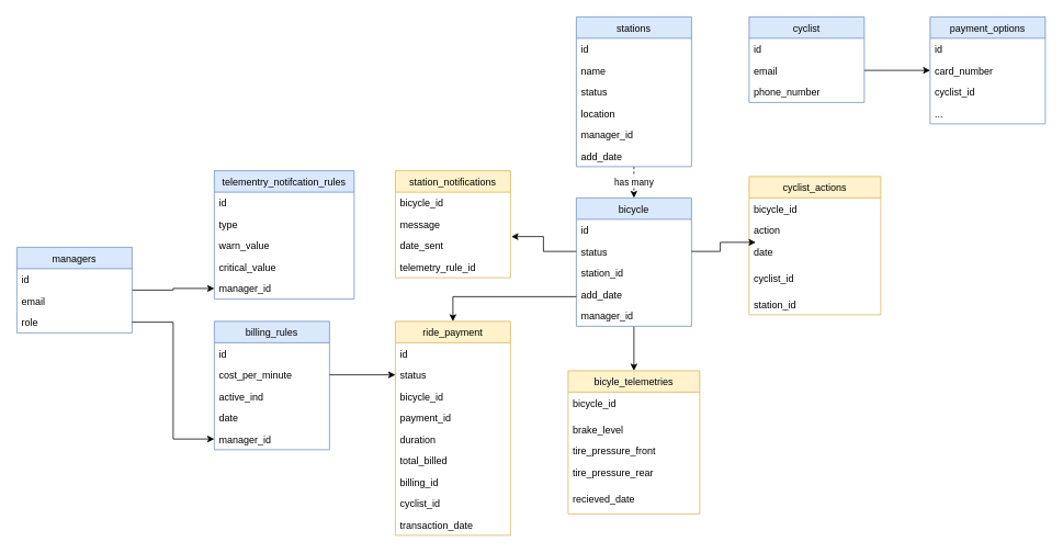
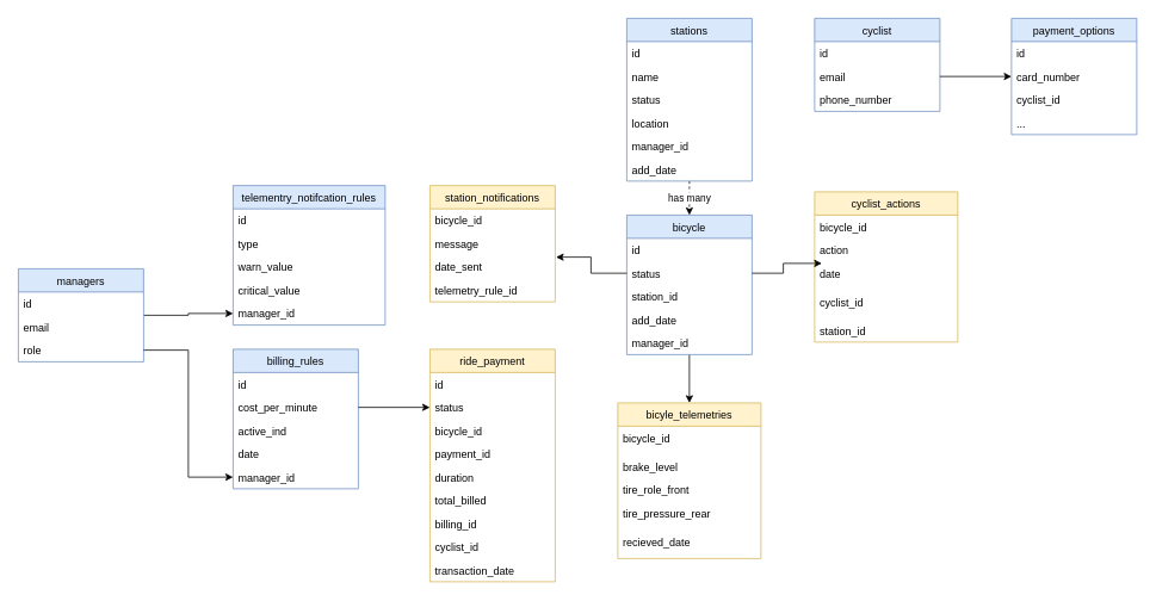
- <mxCell id="73" style="edgeStyle=orthogonalEdgeStyle;rounded=0;orthogonalLoop=1;jettySize=auto;html=1;" edge="1" parent="1" source="20" target="49"><mxGeometry relative="1" as="geometry"><Array as="points"><mxPoint x="770" y="360" /><mxPoint x="550" y="360" /></Array></mxGeometry></mxCell>
- <mxCell id="40" value="tire_pressure_front" style="text;strokeColor=none;fillColor=none;align=left;verticalAlign=top;spacingLeft=4;spacingRight=4;overflow=hidden;rotatable=0;points=[[0,0.5],[1,0.5]];portConstraint=eastwest;" vertex="1" parent="37"><mxGeometry y="84" width="160" height="26" as="geometry" /></mxCell>
+ <mxCell id="40" value="tire_role_front" style="text;strokeColor=none;fillColor=none;align=left;verticalAlign=top;spacingLeft=4;spacingRight=4;overflow=hidden;rotatable=0;points=[[0,0.5],[1,0.5]];portConstraint=eastwest;" vertex="1" parent="37"><mxGeometry y="84" width="160" height="26" as="geometry" /></mxCell>
